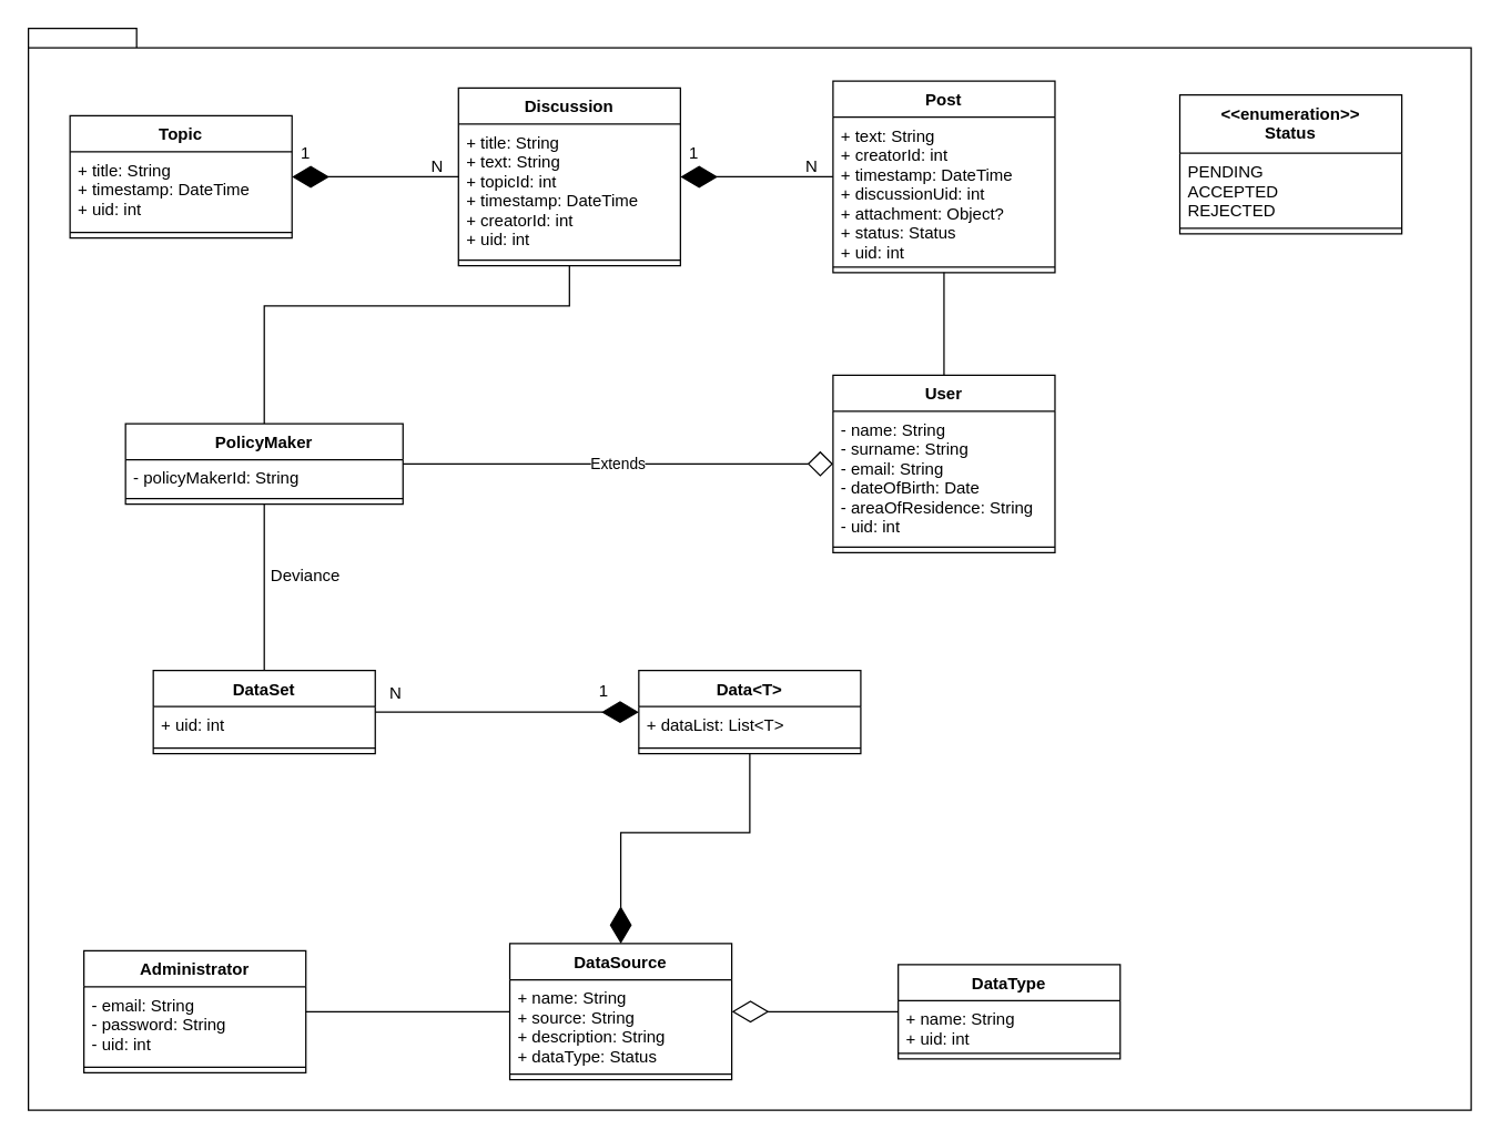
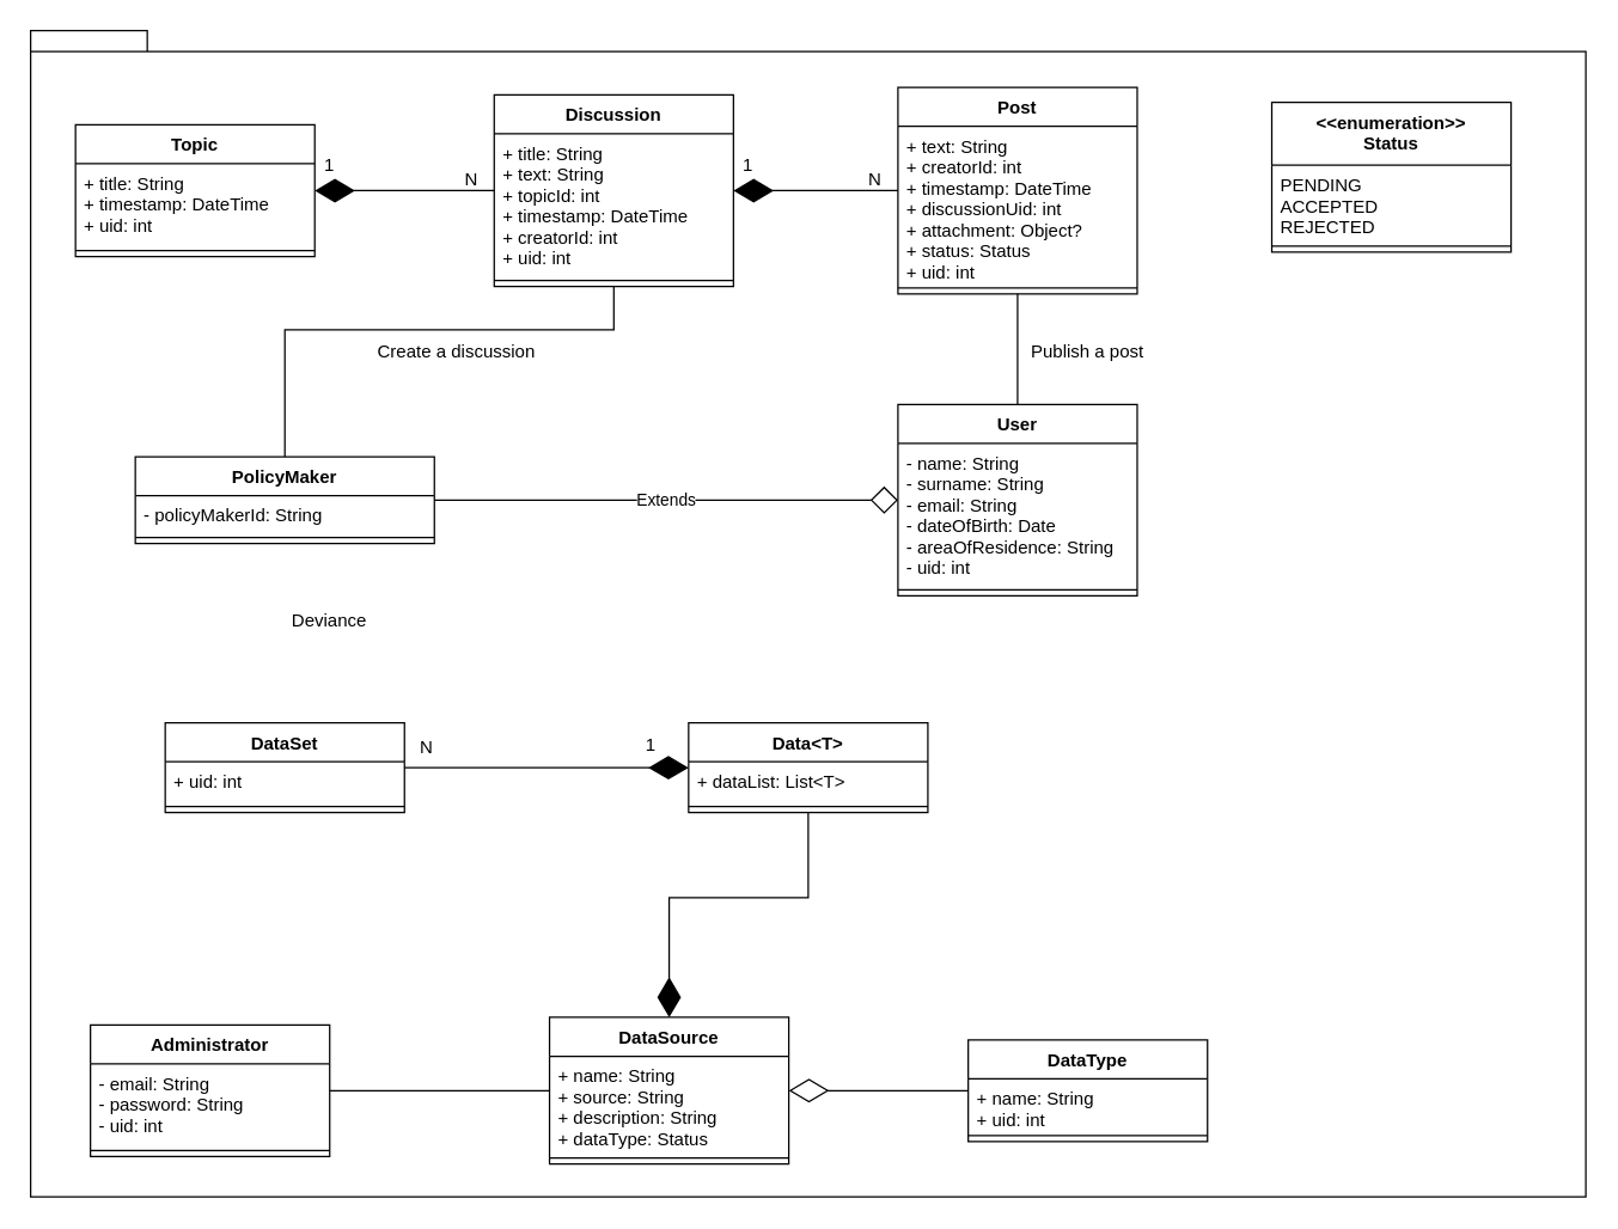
+ <mxCell id="31" value="Create a discussion" style="text;html=1;strokeColor=none;fillColor=none;align=center;verticalAlign=middle;whiteSpace=wrap;rounded=0;" parent="1" vertex="1"><mxGeometry x="230" y="220" width="150" height="30" as="geometry" /></mxCell>
+ <mxCell id="30" value="Publish a post" style="text;html=1;strokeColor=none;fillColor=none;align=center;verticalAlign=middle;whiteSpace=wrap;rounded=0;" parent="1" vertex="1"><mxGeometry x="672" y="220" width="110" height="30" as="geometry" /></mxCell>
- <mxCell id="50" value="" style="endArrow=none;html=1;rounded=0;" parent="1" source="6" target="35" edge="1"><mxGeometry relative="1" as="geometry"><mxPoint x="200" y="315" as="sourcePoint" /><mxPoint x="420" y="191" as="targetPoint" /><Array as="points"><mxPoint x="190" y="440" /></Array></mxGeometry></mxCell>
